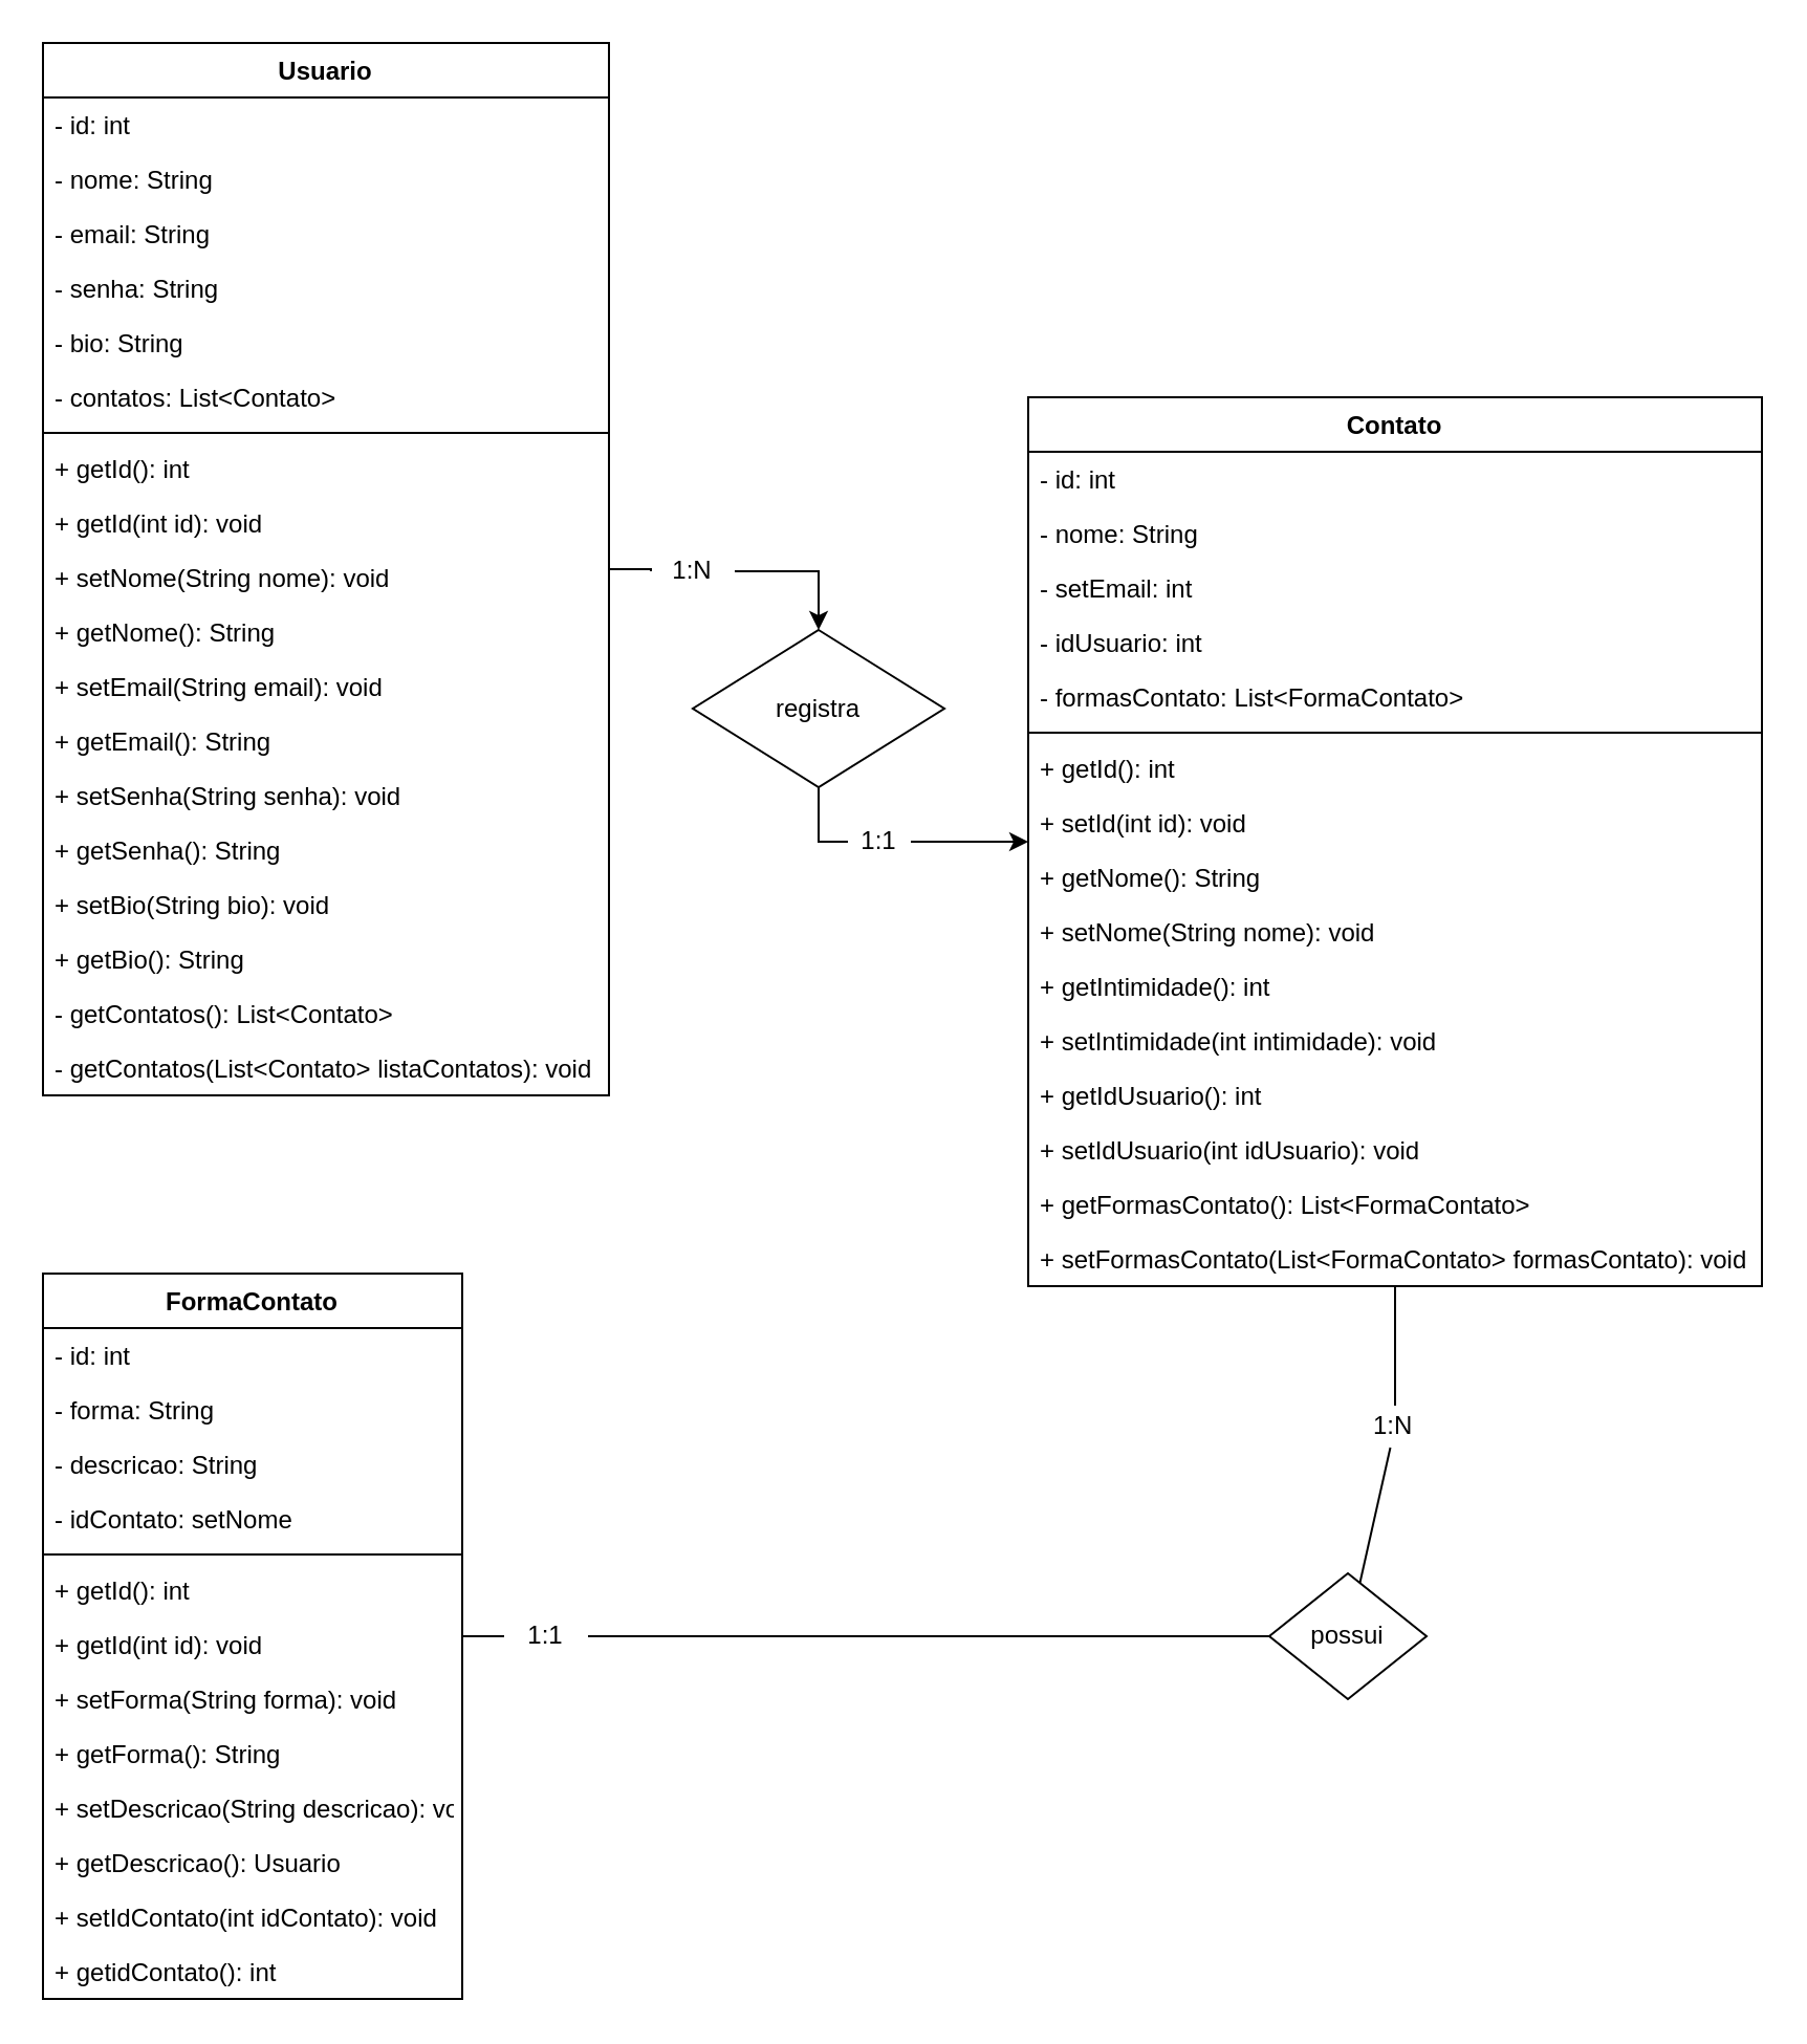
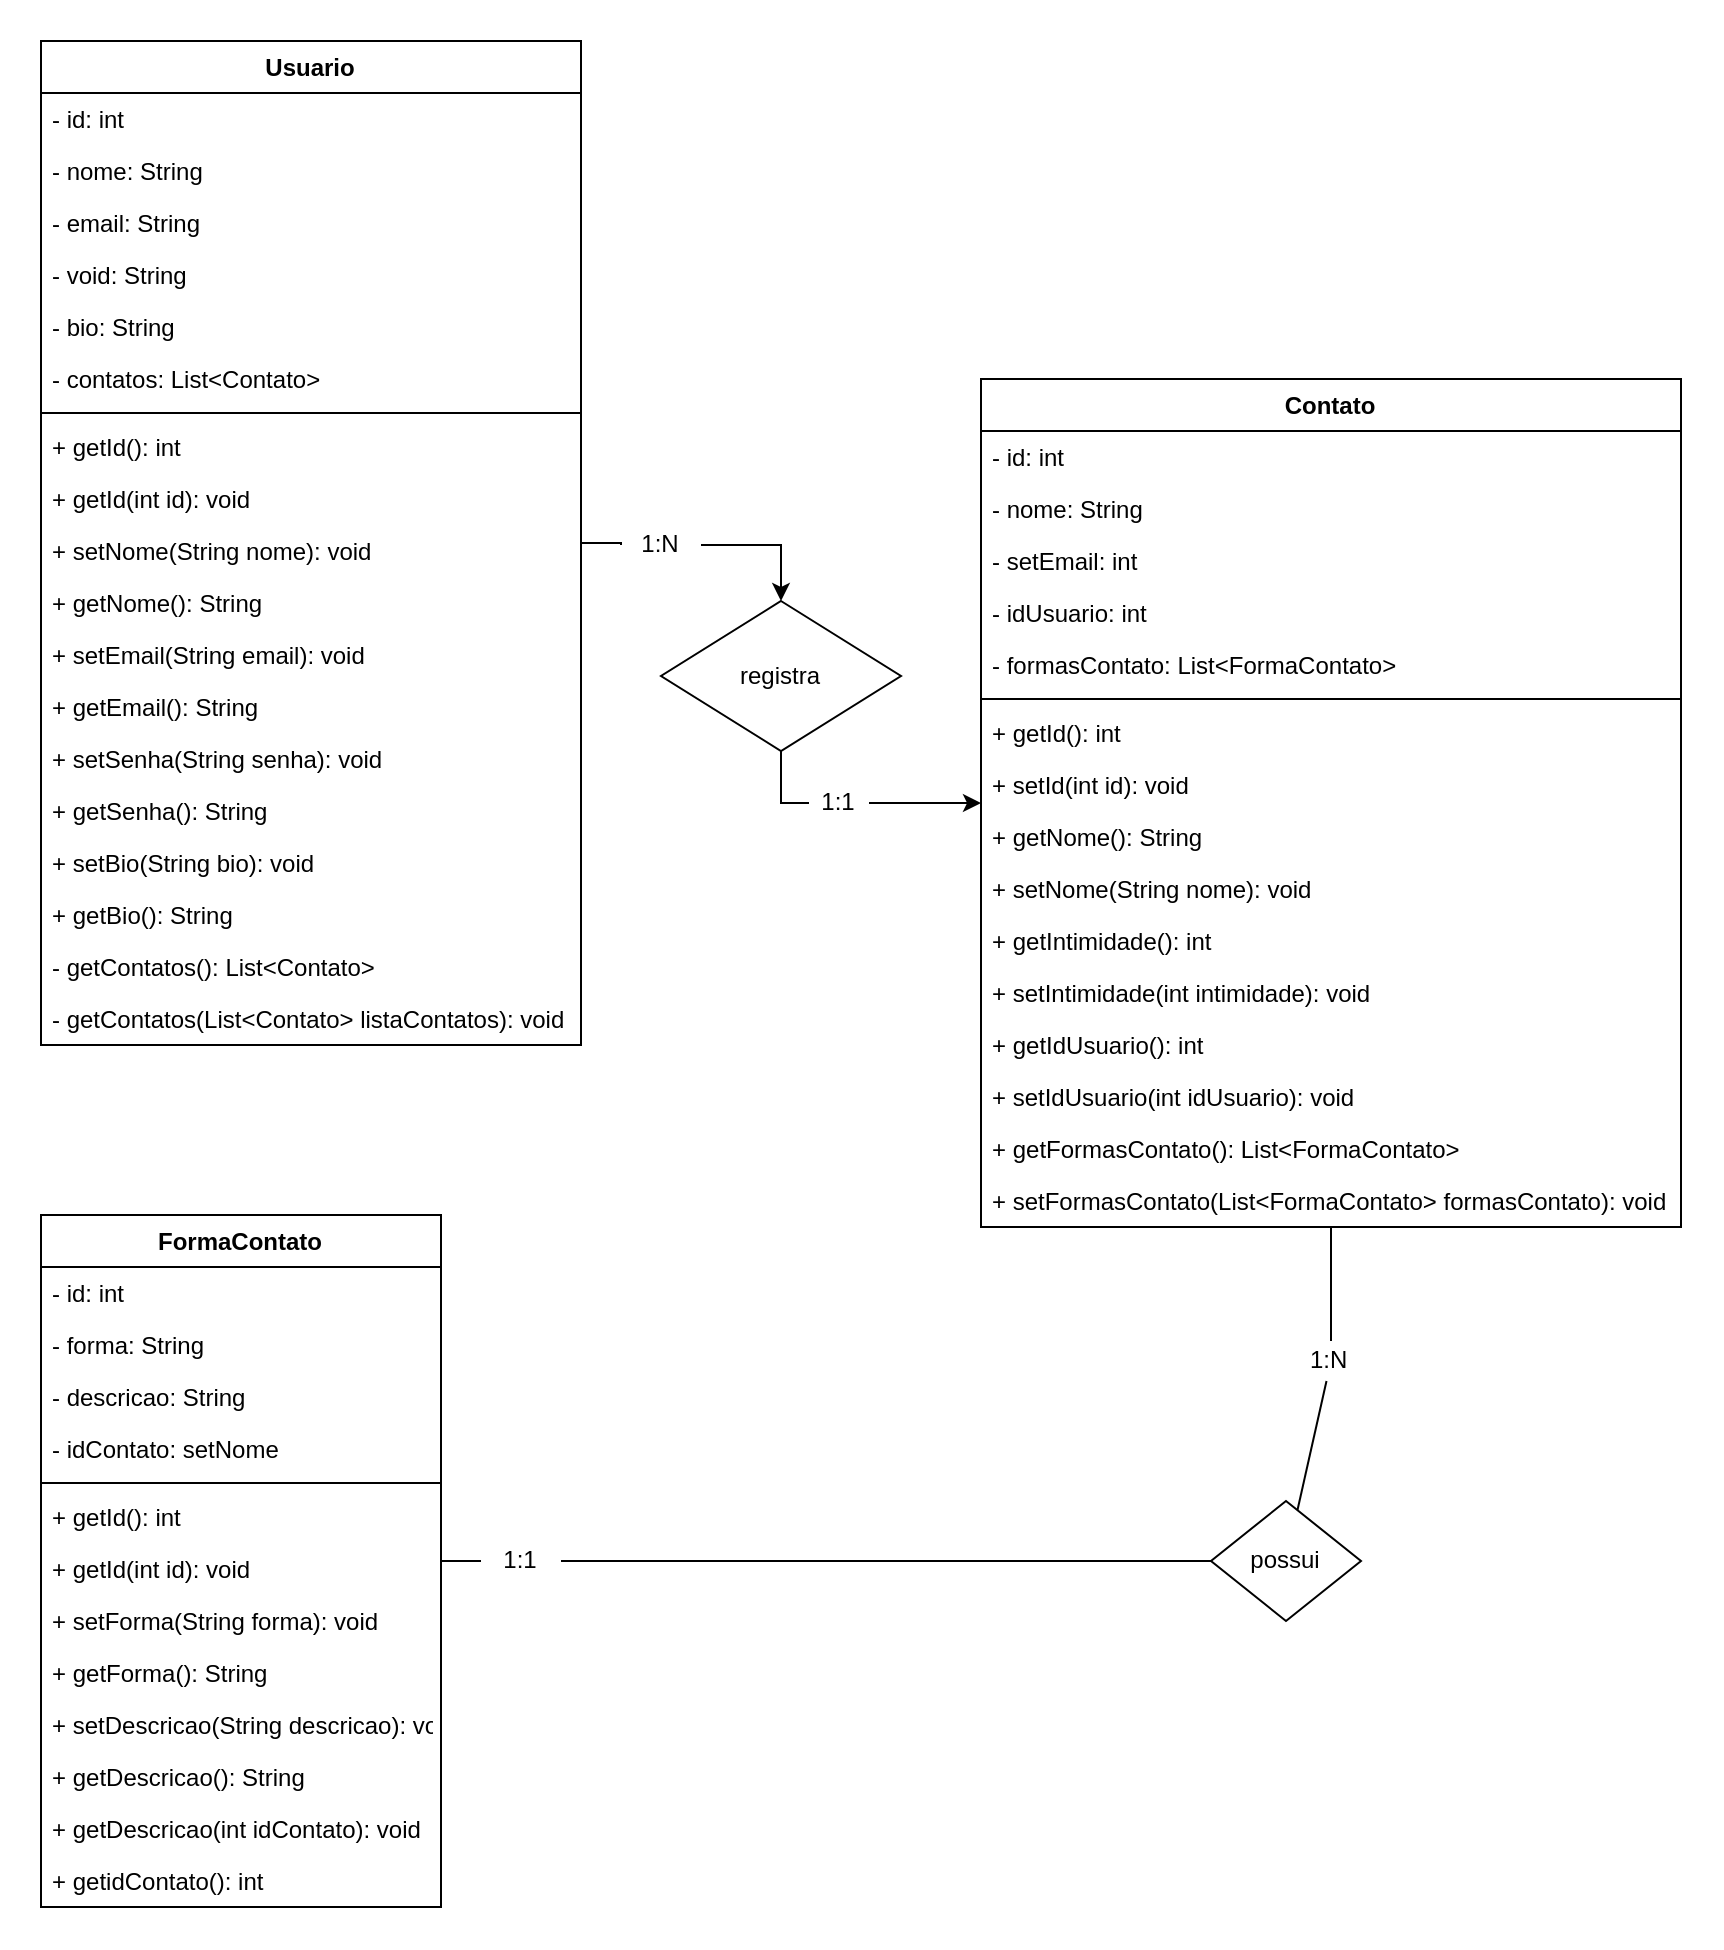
- <mxCell id="7" value="- senha: String" style="text;strokeColor=none;fillColor=none;align=left;verticalAlign=top;spacingLeft=4;spacingRight=4;overflow=hidden;rotatable=0;points=[[0,0.5],[1,0.5]];portConstraint=eastwest;" parent="3" vertex="1"><mxGeometry y="104" width="270" height="26" as="geometry" /></mxCell>
+ <mxCell id="7" value="- void: String" style="text;strokeColor=none;fillColor=none;align=left;verticalAlign=top;spacingLeft=4;spacingRight=4;overflow=hidden;rotatable=0;points=[[0,0.5],[1,0.5]];portConstraint=eastwest;" parent="3" vertex="1"><mxGeometry y="104" width="270" height="26" as="geometry" /></mxCell>
- <mxCell id="54" value="+ getDescricao(): Usuario" style="text;strokeColor=none;fillColor=none;align=left;verticalAlign=top;spacingLeft=4;spacingRight=4;overflow=hidden;rotatable=0;points=[[0,0.5],[1,0.5]];portConstraint=eastwest;" parent="43" vertex="1"><mxGeometry y="268" width="200" height="26" as="geometry" /></mxCell>
+ <mxCell id="54" value="+ getDescricao(): String" style="text;strokeColor=none;fillColor=none;align=left;verticalAlign=top;spacingLeft=4;spacingRight=4;overflow=hidden;rotatable=0;points=[[0,0.5],[1,0.5]];portConstraint=eastwest;" parent="43" vertex="1"><mxGeometry y="268" width="200" height="26" as="geometry" /></mxCell>
- <mxCell id="55" value="+ setIdContato(int idContato): void" style="text;strokeColor=none;fillColor=none;align=left;verticalAlign=top;spacingLeft=4;spacingRight=4;overflow=hidden;rotatable=0;points=[[0,0.5],[1,0.5]];portConstraint=eastwest;" parent="43" vertex="1"><mxGeometry y="294" width="200" height="26" as="geometry" /></mxCell>
+ <mxCell id="55" value="+ getDescricao(int idContato): void" style="text;strokeColor=none;fillColor=none;align=left;verticalAlign=top;spacingLeft=4;spacingRight=4;overflow=hidden;rotatable=0;points=[[0,0.5],[1,0.5]];portConstraint=eastwest;" parent="43" vertex="1"><mxGeometry y="294" width="200" height="26" as="geometry" /></mxCell>
